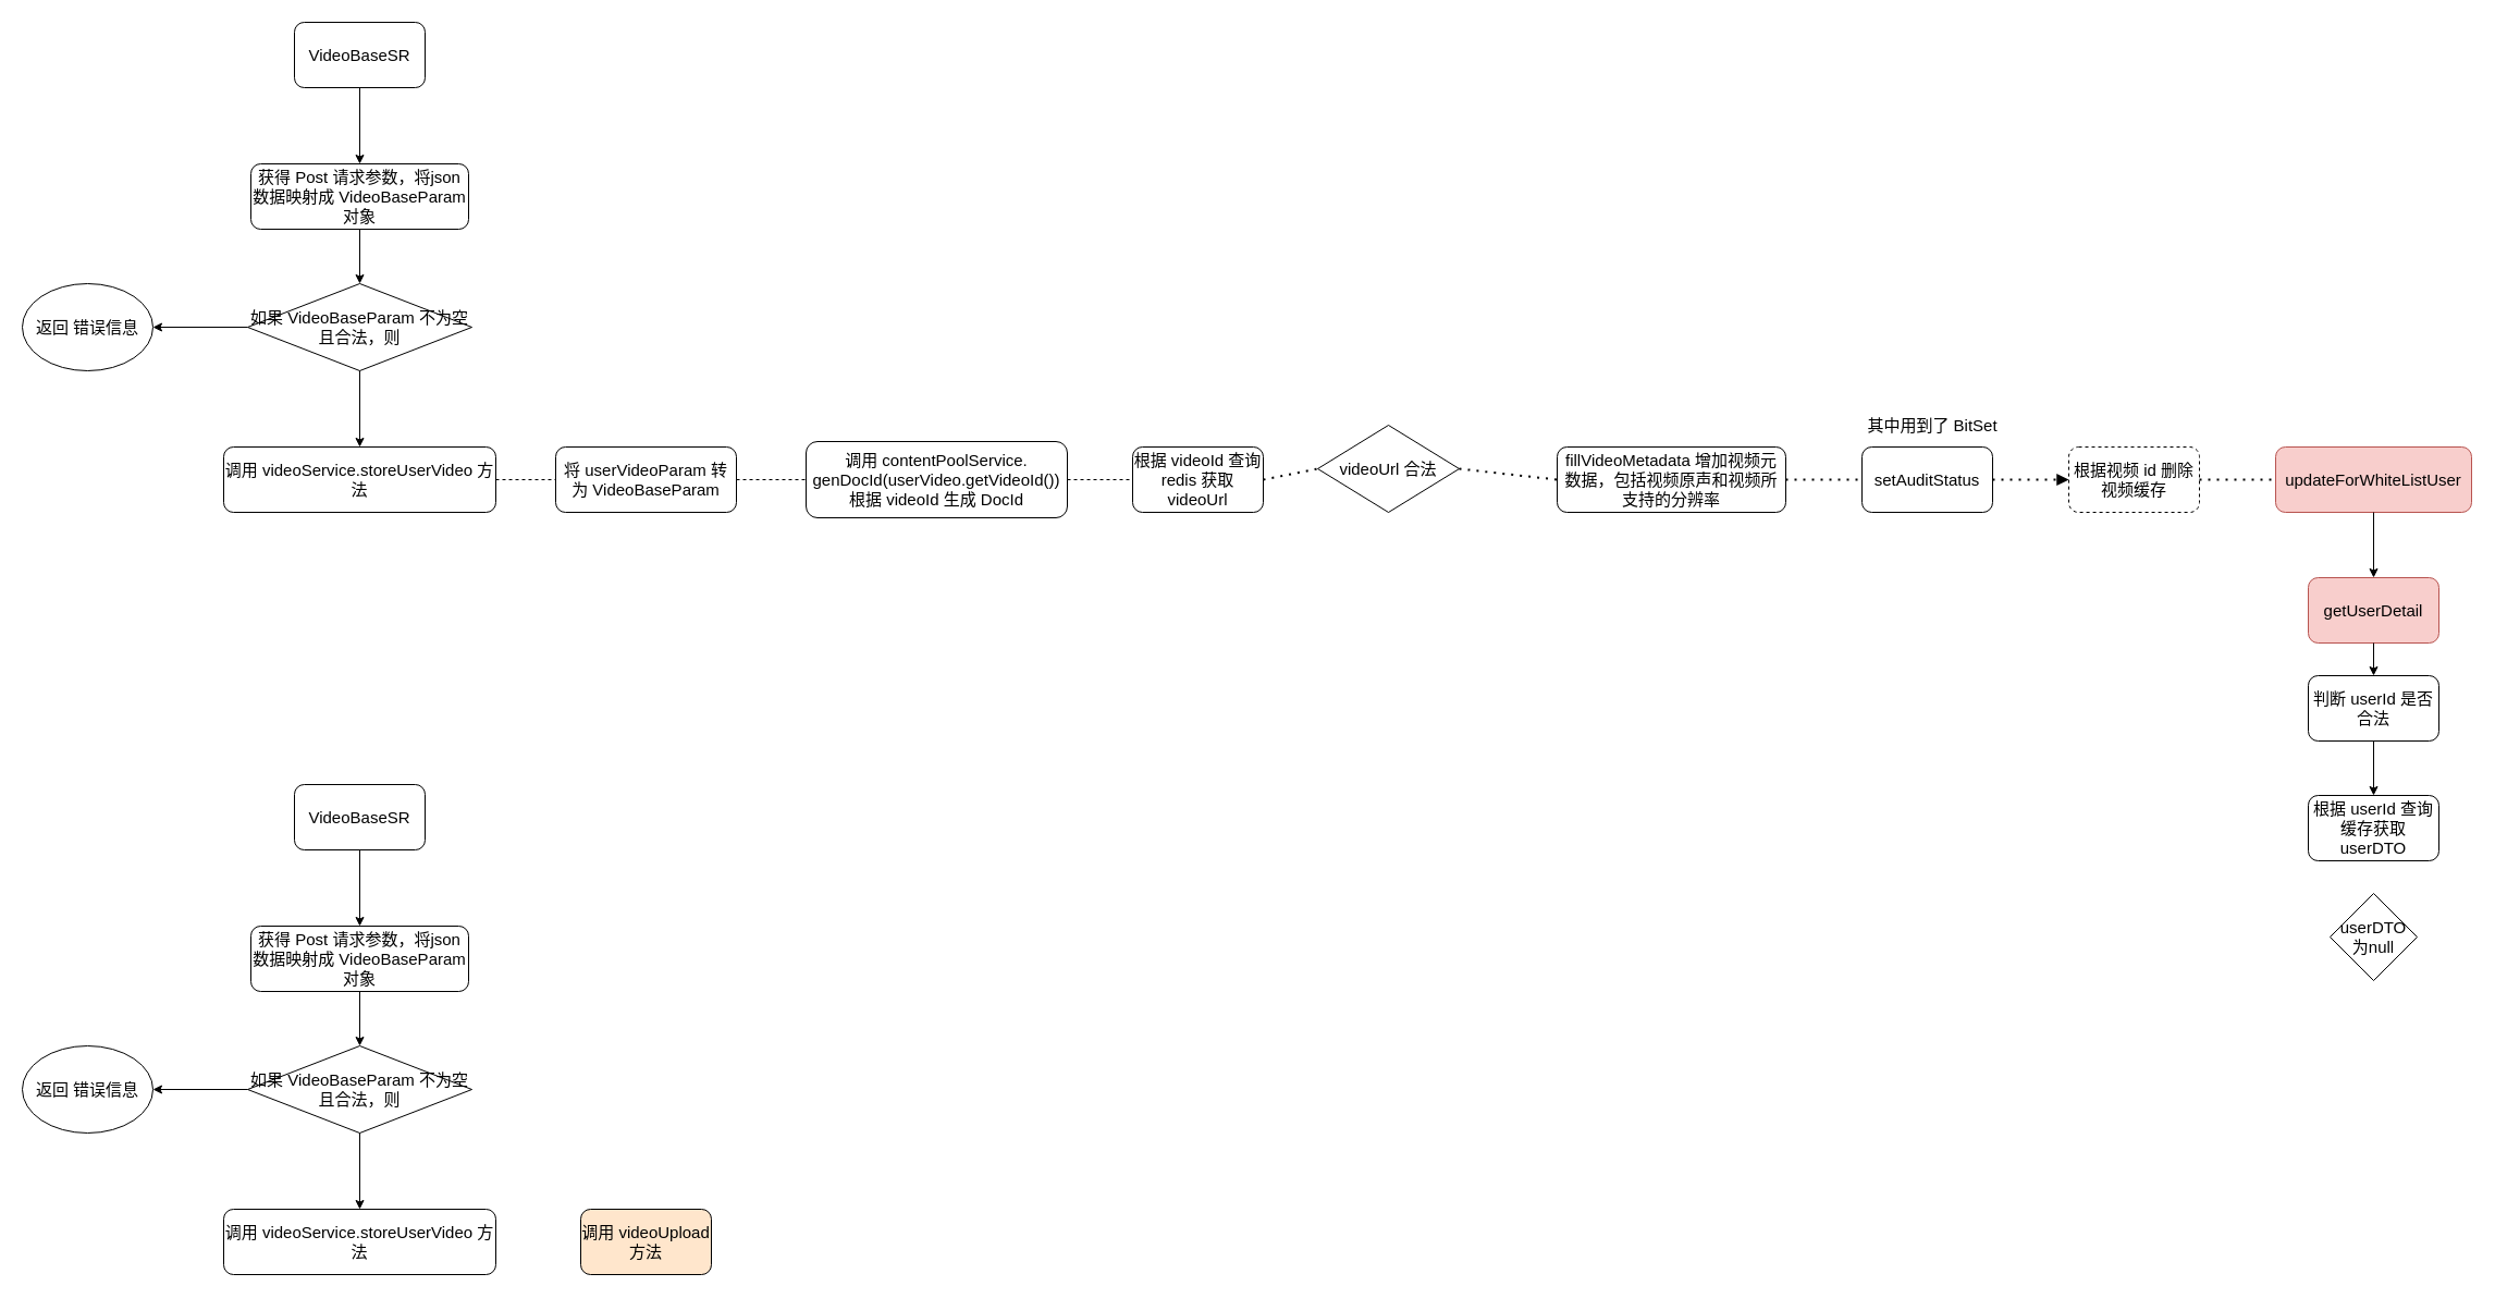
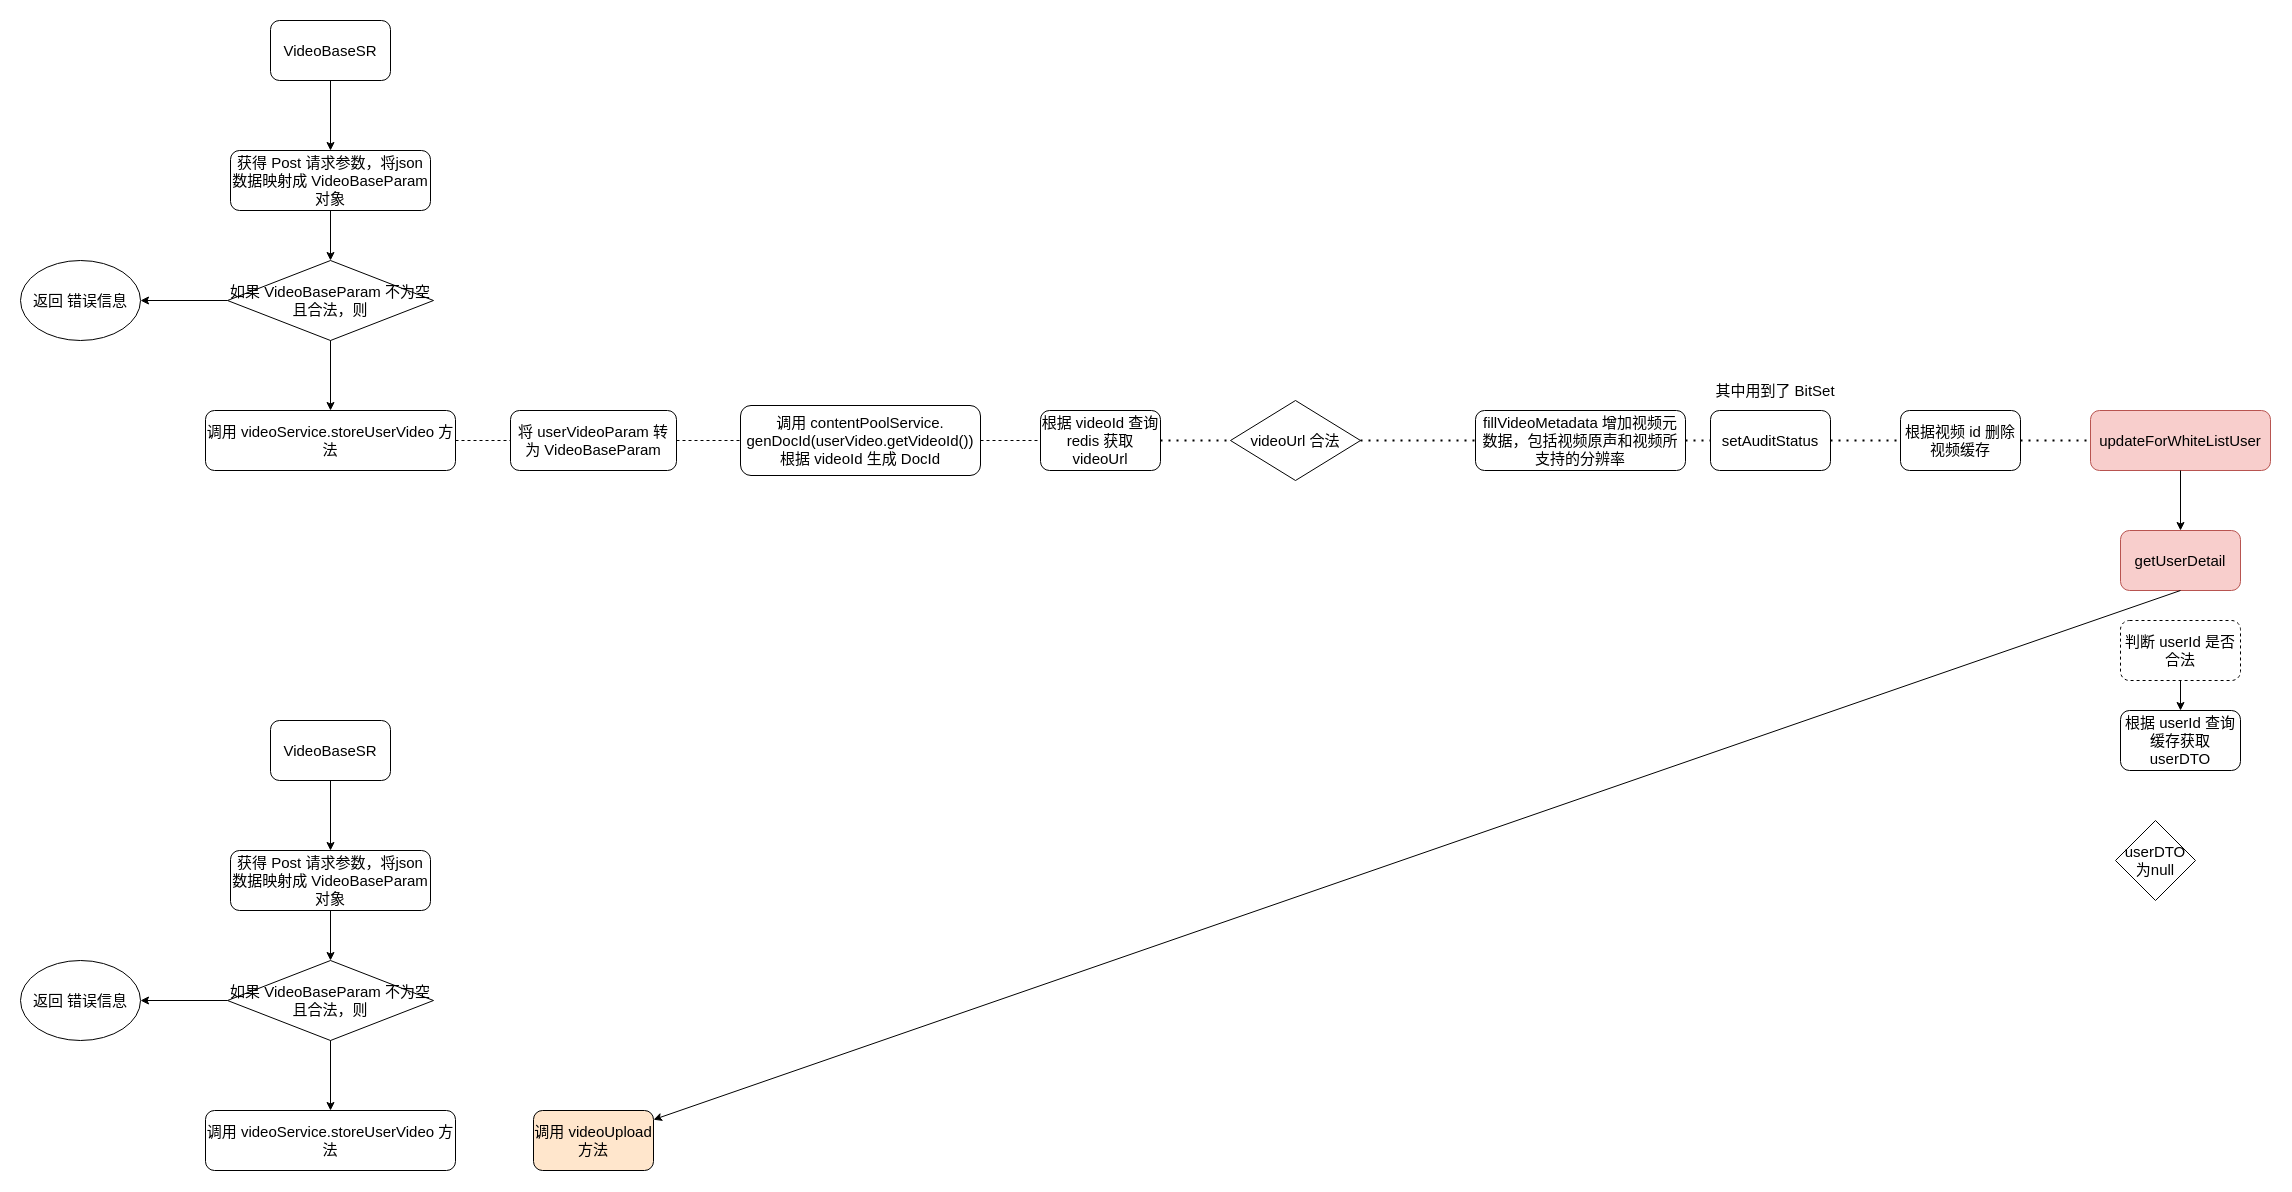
- <mxCell id="14" value="videoUrl 合法" style="rhombus;whiteSpace=wrap;html=1;fontSize=15;" parent="1" vertex="1"><mxGeometry x="1210" y="390" width="130" height="80" as="geometry" /></mxCell>
+ <mxCell id="14" value="videoUrl 合法" style="rhombus;whiteSpace=wrap;html=1;fontSize=15;" parent="1" vertex="1"><mxGeometry x="1230" y="400" width="130" height="80" as="geometry" /></mxCell>
- <mxCell id="19" value="fillVideoMetadata 增加视频元数据，包括视频原声和视频所支持的分辨率" style="rounded=1;whiteSpace=wrap;html=1;fontSize=15;" parent="1" vertex="1"><mxGeometry x="1430" y="410" width="210" height="60" as="geometry" /></mxCell>
+ <mxCell id="19" value="fillVideoMetadata 增加视频元数据，包括视频原声和视频所支持的分辨率" style="rounded=1;whiteSpace=wrap;html=1;fontSize=15;" parent="1" vertex="1"><mxGeometry x="1475" y="410" width="210" height="60" as="geometry" /></mxCell>
- <mxCell id="27" value="" style="endArrow=block;dashed=1;html=1;dashPattern=1 3;strokeWidth=2;fontSize=15;exitX=1;exitY=0.5;exitDx=0;exitDy=0;entryX=0;entryY=0.5;entryDx=0;entryDy=0;" parent="1" source="20" target="22" edge="1"><mxGeometry width="50" height="50" relative="1" as="geometry"><mxPoint x="1860" y="570" as="sourcePoint" /><mxPoint x="1910" y="520" as="targetPoint" /></mxGeometry></mxCell>
+ <mxCell id="27" value="" style="endArrow=none;dashed=1;html=1;dashPattern=1 3;strokeWidth=2;fontSize=15;exitX=1;exitY=0.5;exitDx=0;exitDy=0;entryX=0;entryY=0.5;entryDx=0;entryDy=0;" parent="1" source="20" target="22" edge="1"><mxGeometry width="50" height="50" relative="1" as="geometry"><mxPoint x="1860" y="570" as="sourcePoint" /><mxPoint x="1910" y="520" as="targetPoint" /></mxGeometry></mxCell>
- <mxCell id="22" value="根据视频 id 删除视频缓存" style="rounded=1;whiteSpace=wrap;html=1;fontSize=15;dashed=1;" parent="1" vertex="1"><mxGeometry x="1900" y="410" width="120" height="60" as="geometry" /></mxCell>
+ <mxCell id="22" value="根据视频 id 删除视频缓存" style="rounded=1;whiteSpace=wrap;html=1;fontSize=15;" parent="1" vertex="1"><mxGeometry x="1900" y="410" width="120" height="60" as="geometry" /></mxCell>
- <mxCell id="32" value="" style="endArrow=classic;html=1;fontSize=15;exitX=0.5;exitY=1;exitDx=0;exitDy=0;entryX=0.5;entryY=0;entryDx=0;entryDy=0;" parent="1" source="24" target="25" edge="1"><mxGeometry width="50" height="50" relative="1" as="geometry"><mxPoint x="2000" y="600" as="sourcePoint" /><mxPoint x="2050" y="550" as="targetPoint" /></mxGeometry></mxCell>
+ <mxCell id="32" value="" style="endArrow=classic;html=1;fontSize=15;exitX=0.5;exitY=1;exitDx=0;exitDy=0;" parent="1" source="24" target="44" edge="1"><mxGeometry width="50" height="50" relative="1" as="geometry"><mxPoint x="2000" y="600" as="sourcePoint" /><mxPoint x="2050" y="550" as="targetPoint" /></mxGeometry></mxCell>
- <mxCell id="25" value="判断 userId 是否合法" style="rounded=1;whiteSpace=wrap;html=1;fontSize=15;" parent="1" vertex="1"><mxGeometry x="2120" y="620" width="120" height="60" as="geometry" /></mxCell>
+ <mxCell id="25" value="判断 userId 是否合法" style="rounded=1;whiteSpace=wrap;html=1;fontSize=15;dashed=1;" parent="1" vertex="1"><mxGeometry x="2120" y="620" width="120" height="60" as="geometry" /></mxCell>
- <mxCell id="26" value="根据 userId 查询缓存获取 userDTO" style="rounded=1;whiteSpace=wrap;html=1;fontSize=15;" parent="1" vertex="1"><mxGeometry x="2120" y="730" width="120" height="60" as="geometry" /></mxCell>
+ <mxCell id="26" value="根据 userId 查询缓存获取 userDTO" style="rounded=1;whiteSpace=wrap;html=1;fontSize=15;" parent="1" vertex="1"><mxGeometry x="2120" y="710" width="120" height="60" as="geometry" /></mxCell>
- <mxCell id="34" value="userDTO 为null" style="rhombus;whiteSpace=wrap;html=1;fontSize=15;" parent="1" vertex="1"><mxGeometry x="2140" y="820" width="80" height="80" as="geometry" /></mxCell>
+ <mxCell id="34" value="userDTO 为null" style="rhombus;whiteSpace=wrap;html=1;fontSize=15;" parent="1" vertex="1"><mxGeometry x="2115" y="820" width="80" height="80" as="geometry" /></mxCell>
